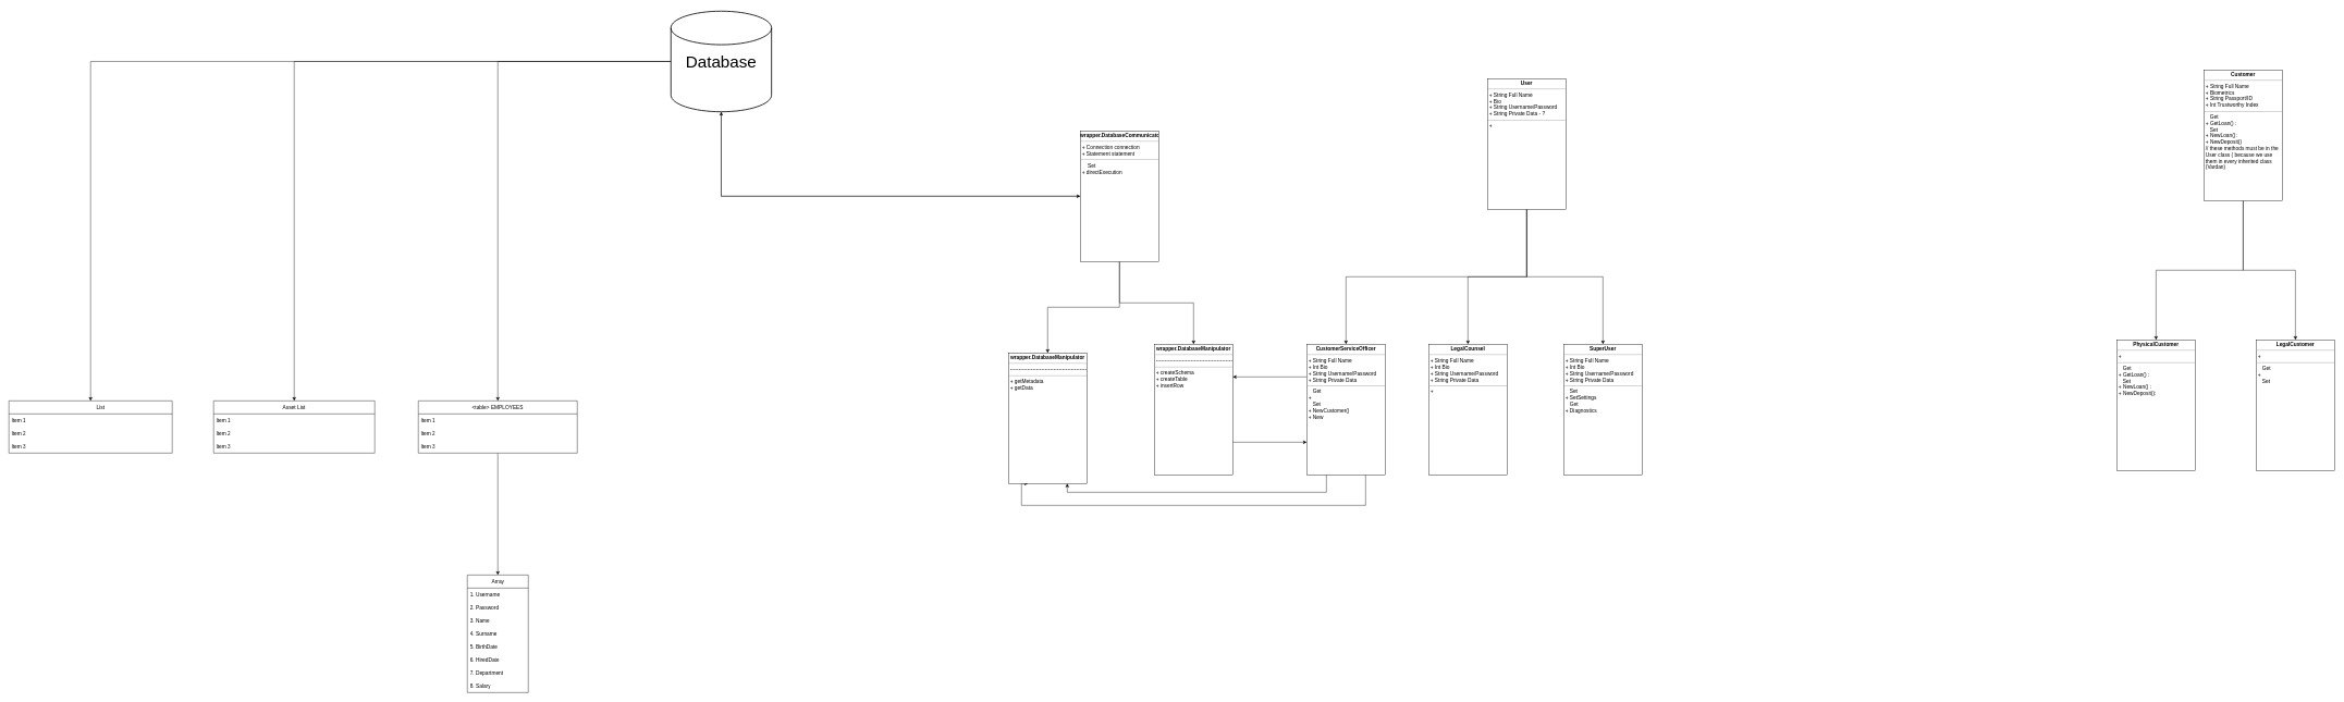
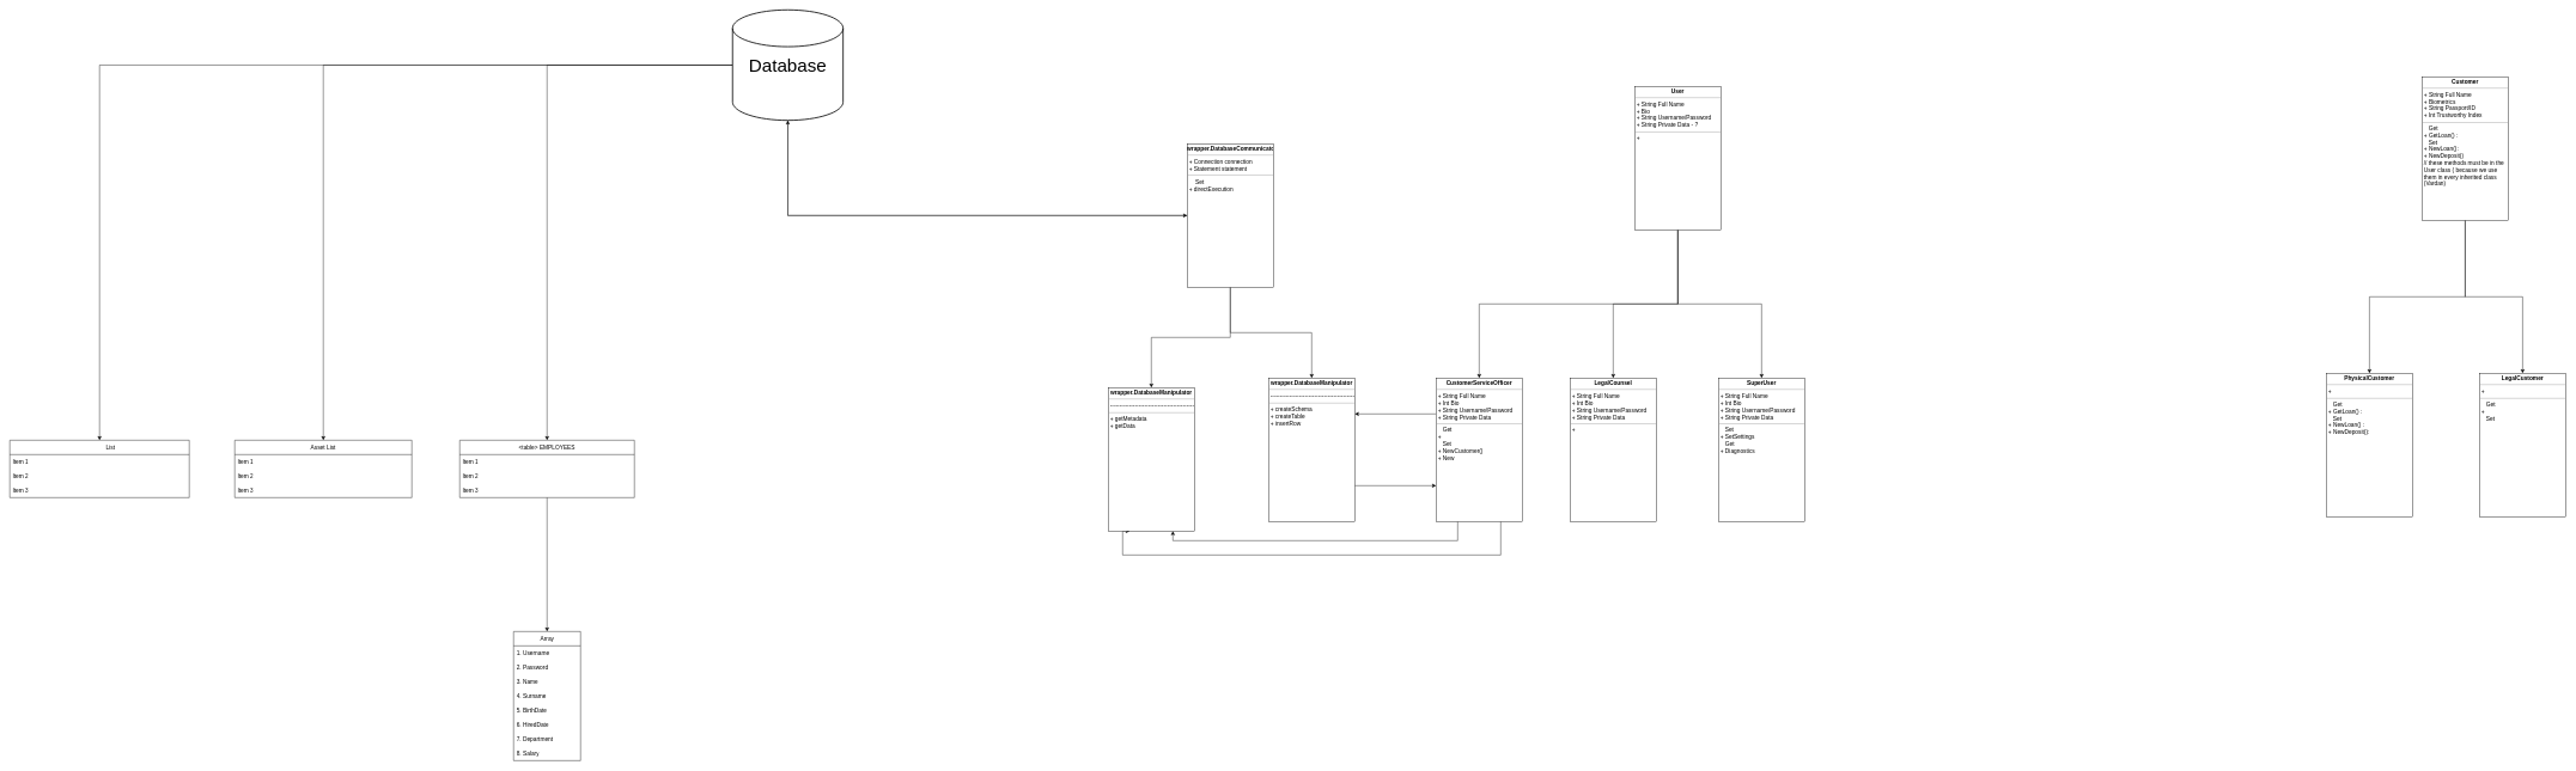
- <mxCell id="6" value="&lt;font style=&quot;font-size: 38px;&quot;&gt;Database&lt;/font&gt;" style="strokeWidth=2;html=1;shape=mxgraph.flowchart.database;whiteSpace=wrap;" parent="1" vertex="1"><mxGeometry x="1540" y="25" width="231" height="231" as="geometry" /></mxCell>
+ <mxCell id="6" value="&lt;font style=&quot;font-size: 38px;&quot;&gt;Database&lt;/font&gt;" style="strokeWidth=2;html=1;shape=mxgraph.flowchart.database;whiteSpace=wrap;" parent="1" vertex="1"><mxGeometry x="1530" y="20" width="231" height="231" as="geometry" /></mxCell>
